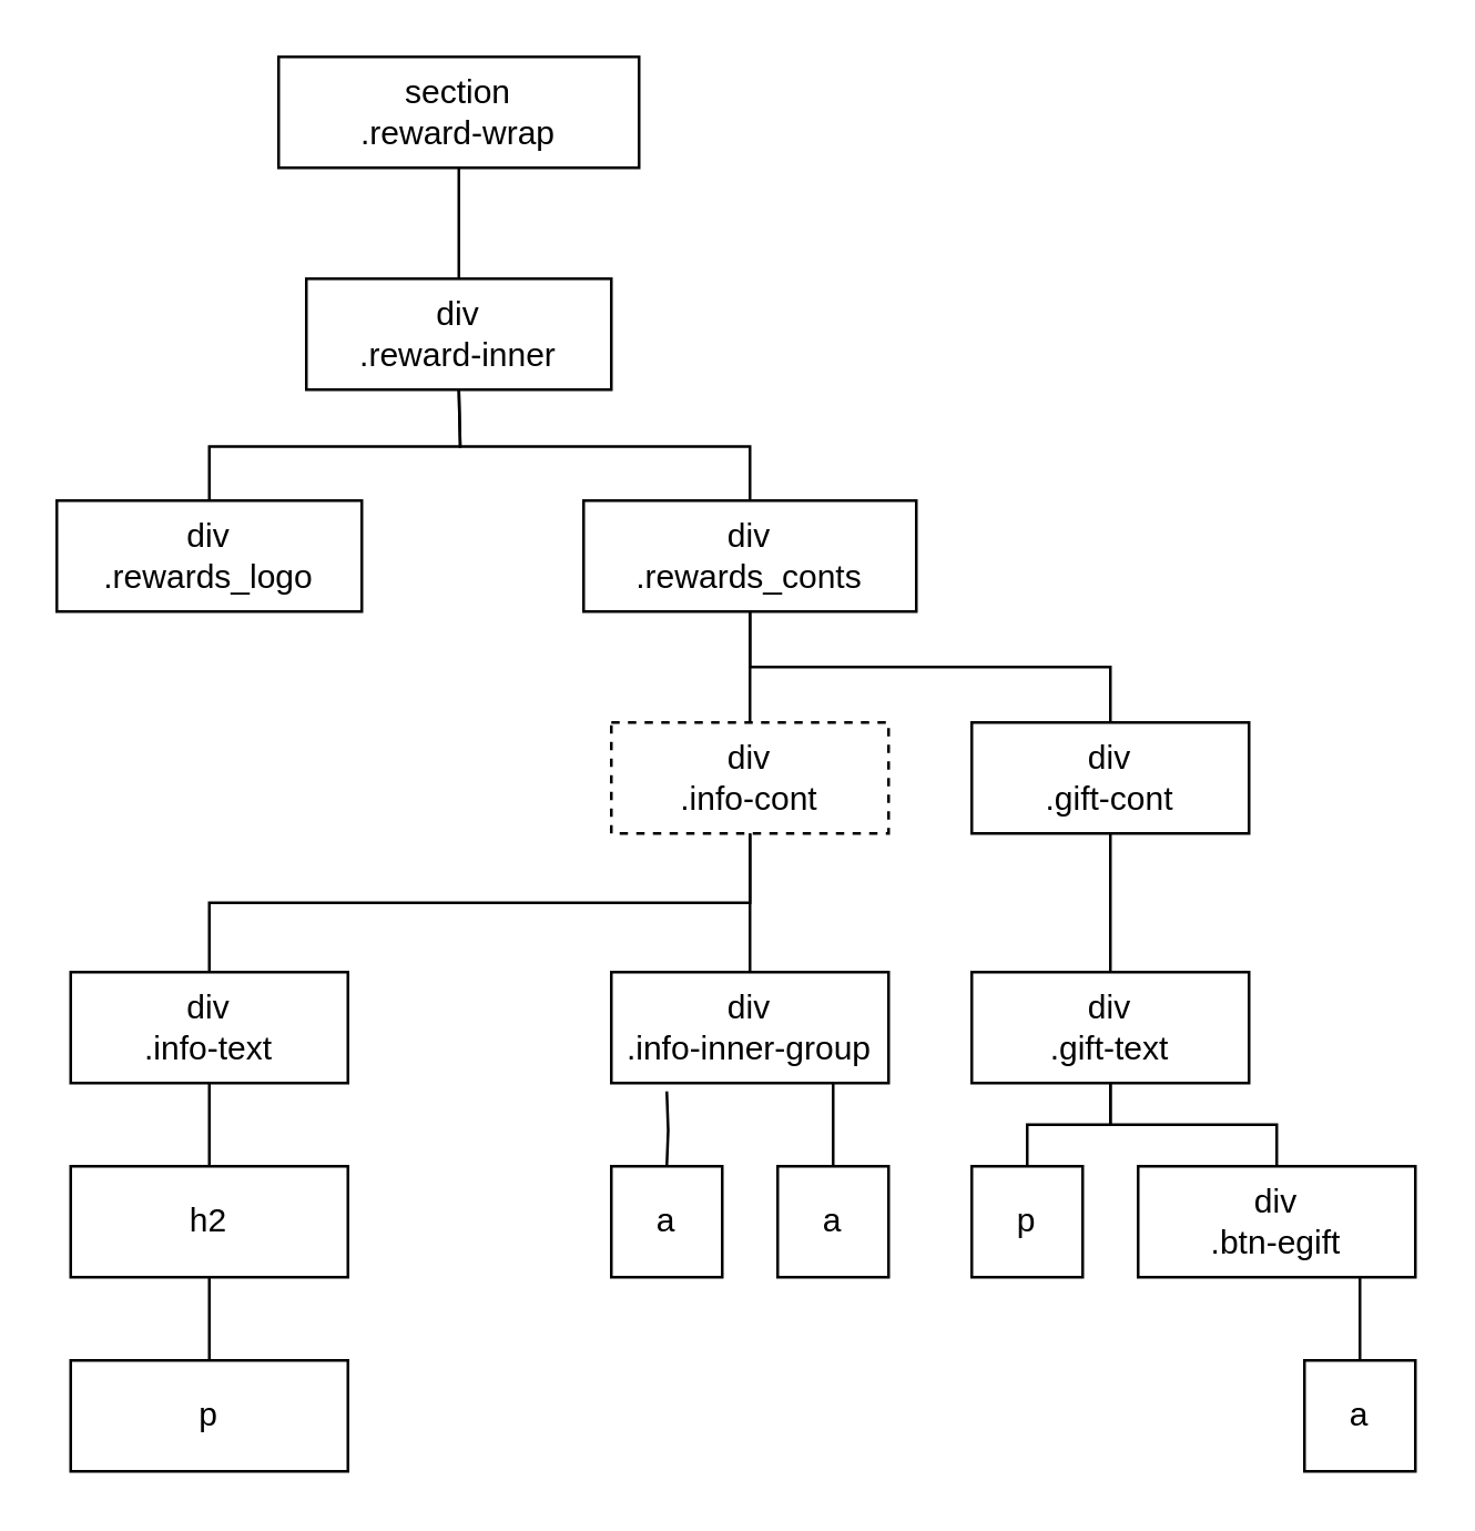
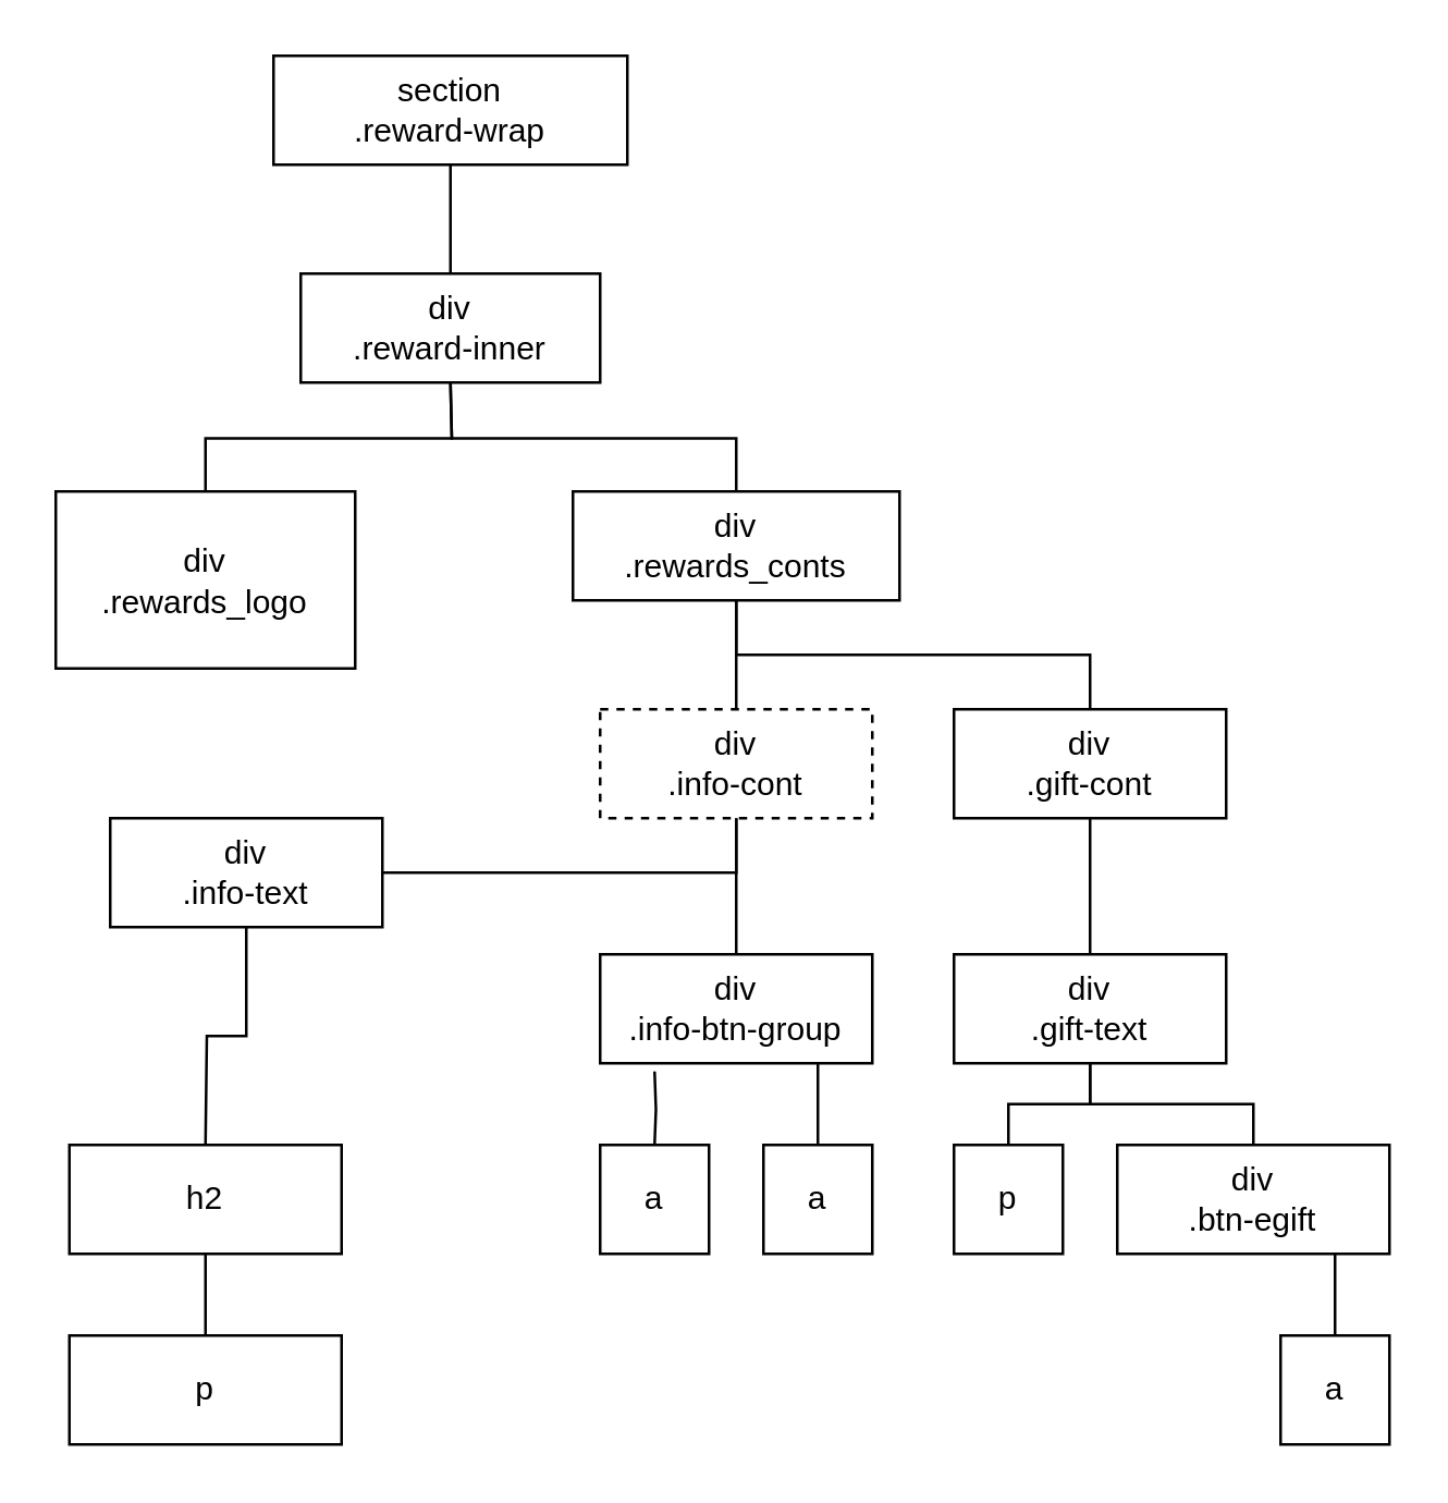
- <mxCell id="6" value="div&lt;br&gt;.rewards_logo" style="rounded=0;whiteSpace=wrap;html=1;" parent="1" vertex="1"><mxGeometry x="20" y="180" width="110" height="40" as="geometry" /></mxCell>
+ <mxCell id="6" value="div&lt;br&gt;.rewards_logo" style="rounded=0;whiteSpace=wrap;html=1;" parent="1" vertex="1"><mxGeometry x="20" y="180" width="110" height="65" as="geometry" /></mxCell>
- <mxCell id="16" value="div&lt;br&gt;.info-text" style="rounded=0;whiteSpace=wrap;html=1;" vertex="1" parent="1"><mxGeometry x="25" y="350" width="100" height="40" as="geometry" /></mxCell>
+ <mxCell id="16" value="div&lt;br&gt;.info-text" style="rounded=0;whiteSpace=wrap;html=1;" vertex="1" parent="1"><mxGeometry x="40" y="300" width="100" height="40" as="geometry" /></mxCell>
- <mxCell id="25" value="div&lt;br&gt;.info-inner-group" style="rounded=0;whiteSpace=wrap;html=1;" vertex="1" parent="1"><mxGeometry x="220" y="350" width="100" height="40" as="geometry" /></mxCell>
+ <mxCell id="25" value="div&lt;br&gt;.info-btn-group" style="rounded=0;whiteSpace=wrap;html=1;" vertex="1" parent="1"><mxGeometry x="220" y="350" width="100" height="40" as="geometry" /></mxCell>
